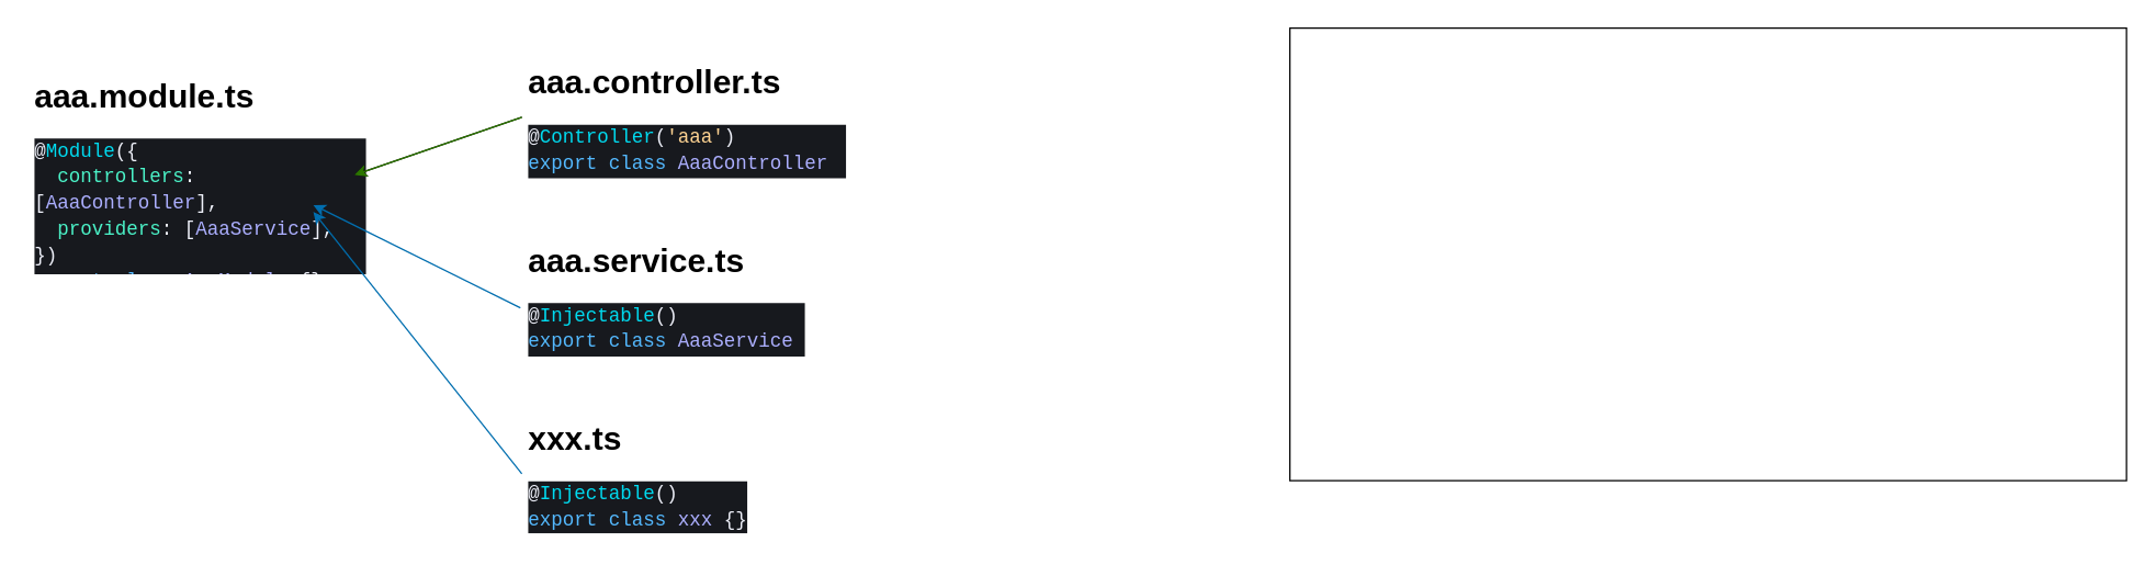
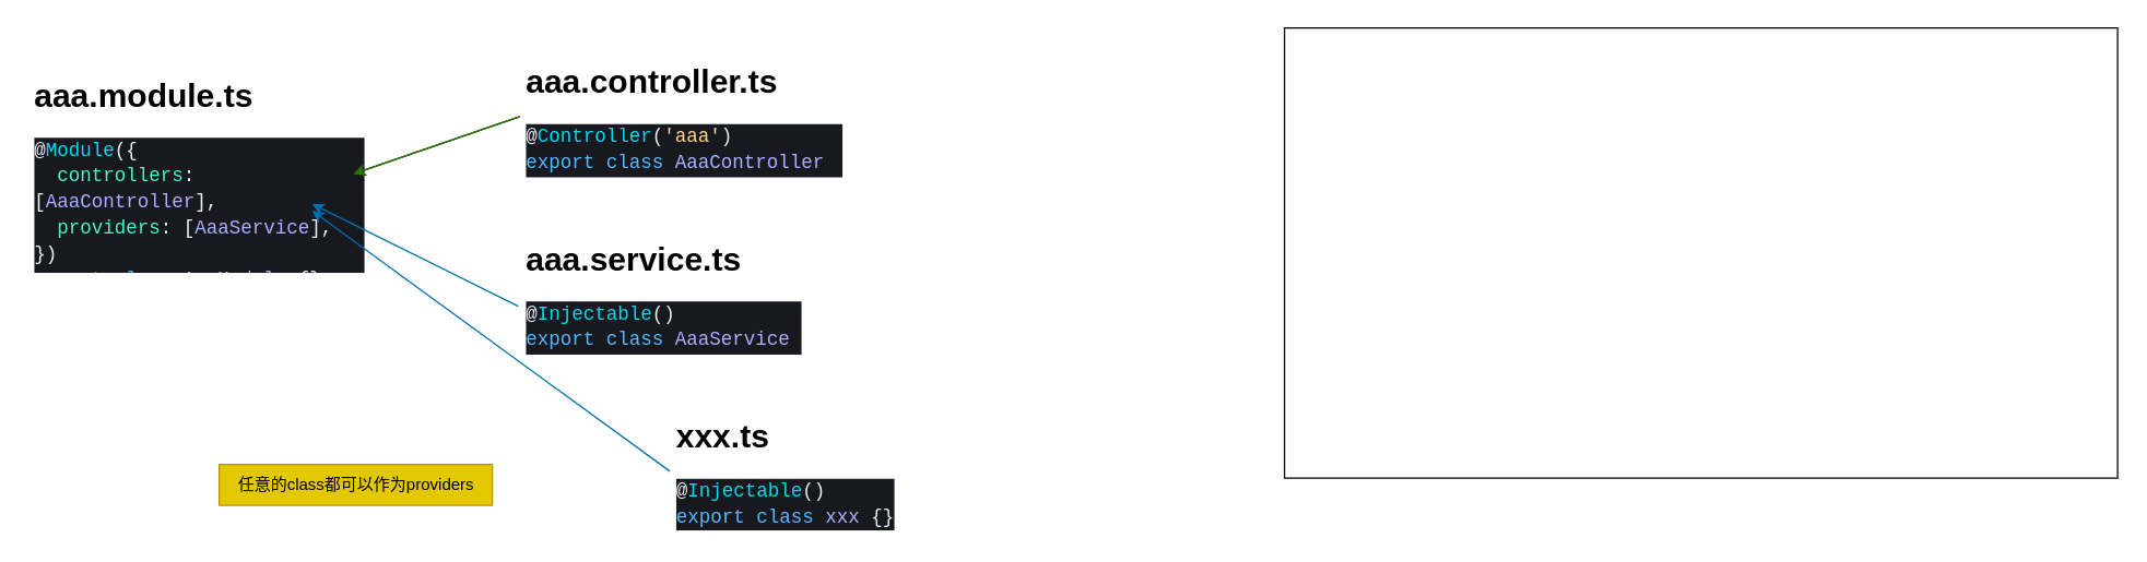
- <mxCell id="9" value="&lt;h1&gt;xxx.ts&lt;/h1&gt;&lt;div style=&quot;color: rgb(238, 240, 249); background-color: rgb(23, 25, 30); font-family: Consolas, &amp;quot;Courier New&amp;quot;, monospace; font-size: 14px; line-height: 19px;&quot;&gt;&lt;div style=&quot;line-height: 19px;&quot;&gt;&lt;div style=&quot;line-height: 19px;&quot;&gt;&lt;div&gt;@&lt;span style=&quot;color: #00daef;&quot;&gt;Injectable&lt;/span&gt;()&lt;/div&gt;&lt;div&gt;&lt;span style=&quot;color: #54b9ff;&quot;&gt;export&lt;/span&gt; &lt;span style=&quot;color: #54b9ff;&quot;&gt;class&lt;/span&gt; &lt;span style=&quot;color: #acafff;&quot;&gt;xxx&lt;/span&gt; {}&lt;/div&gt;&lt;/div&gt;&lt;/div&gt;&lt;/div&gt;" style="text;html=1;strokeColor=none;fillColor=none;spacing=5;spacingTop=-20;whiteSpace=wrap;overflow=hidden;rounded=0;" vertex="1" parent="1"><mxGeometry x="380" y="300" width="210" height="90" as="geometry" /></mxCell>
+ <mxCell id="9" value="&lt;h1&gt;xxx.ts&lt;/h1&gt;&lt;div style=&quot;color: rgb(238, 240, 249); background-color: rgb(23, 25, 30); font-family: Consolas, &amp;quot;Courier New&amp;quot;, monospace; font-size: 14px; line-height: 19px;&quot;&gt;&lt;div style=&quot;line-height: 19px;&quot;&gt;&lt;div style=&quot;line-height: 19px;&quot;&gt;&lt;div&gt;@&lt;span style=&quot;color: #00daef;&quot;&gt;Injectable&lt;/span&gt;()&lt;/div&gt;&lt;div&gt;&lt;span style=&quot;color: #54b9ff;&quot;&gt;export&lt;/span&gt; &lt;span style=&quot;color: #54b9ff;&quot;&gt;class&lt;/span&gt; &lt;span style=&quot;color: #acafff;&quot;&gt;xxx&lt;/span&gt; {}&lt;/div&gt;&lt;/div&gt;&lt;/div&gt;&lt;/div&gt;" style="text;html=1;strokeColor=none;fillColor=none;spacing=5;spacingTop=-20;whiteSpace=wrap;overflow=hidden;rounded=0;" vertex="1" parent="1"><mxGeometry x="490" y="300" width="210" height="90" as="geometry" /></mxCell>
+ <mxCell id="11" value="任意的class都可以作为providers" style="text;html=1;align=center;verticalAlign=middle;resizable=0;points=[];autosize=1;strokeColor=#B09500;fillColor=#e3c800;fontColor=#000000;" vertex="1" parent="1"><mxGeometry x="160" y="340" width="200" height="30" as="geometry" /></mxCell>
